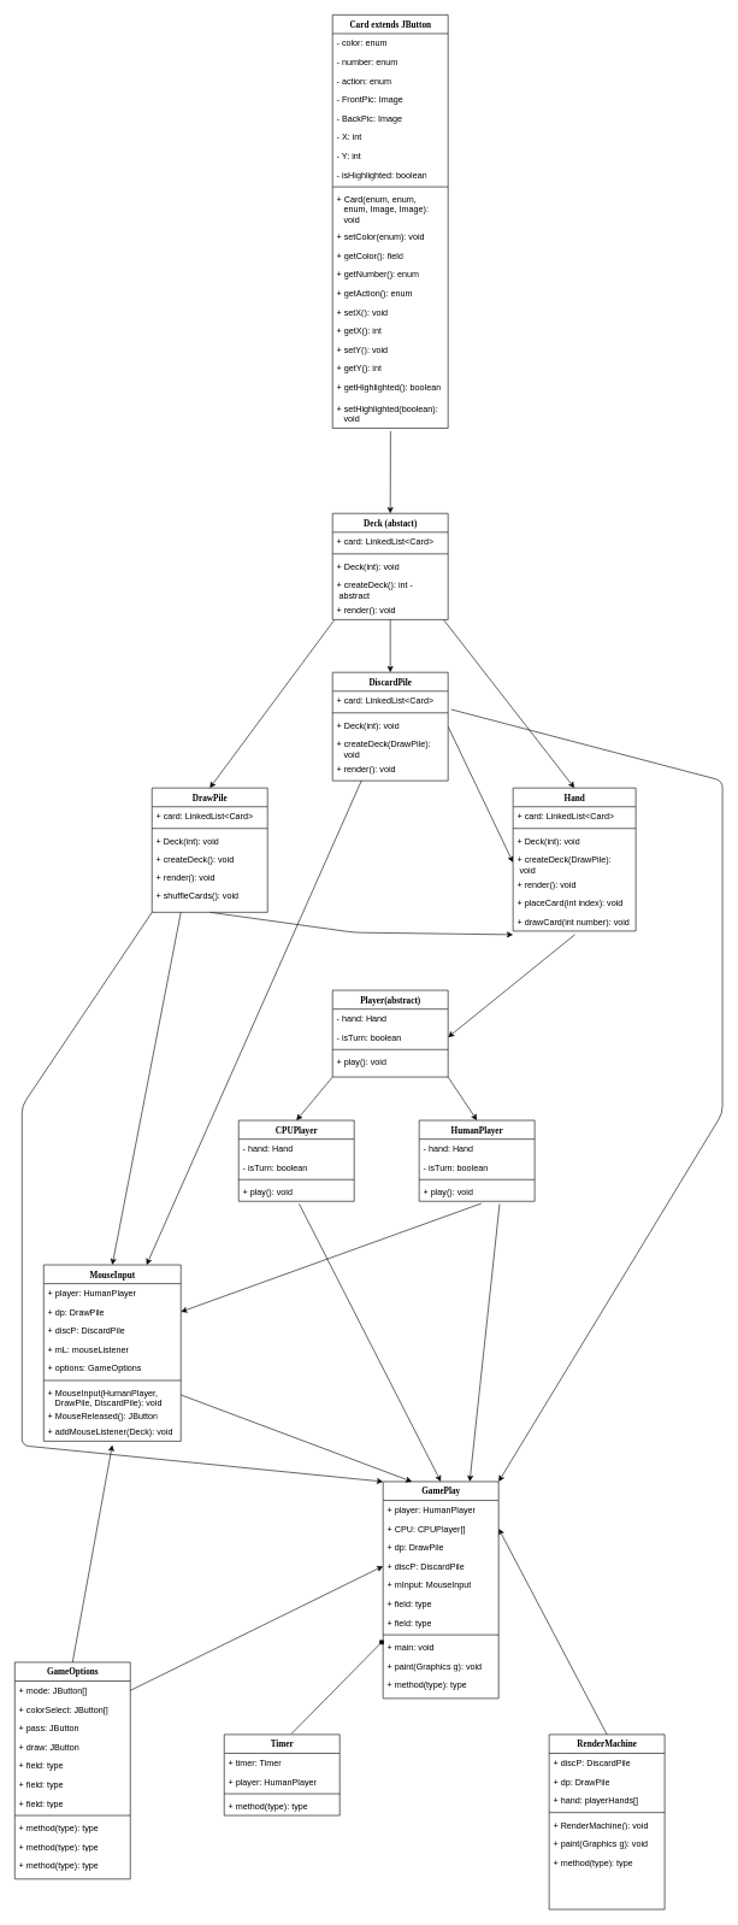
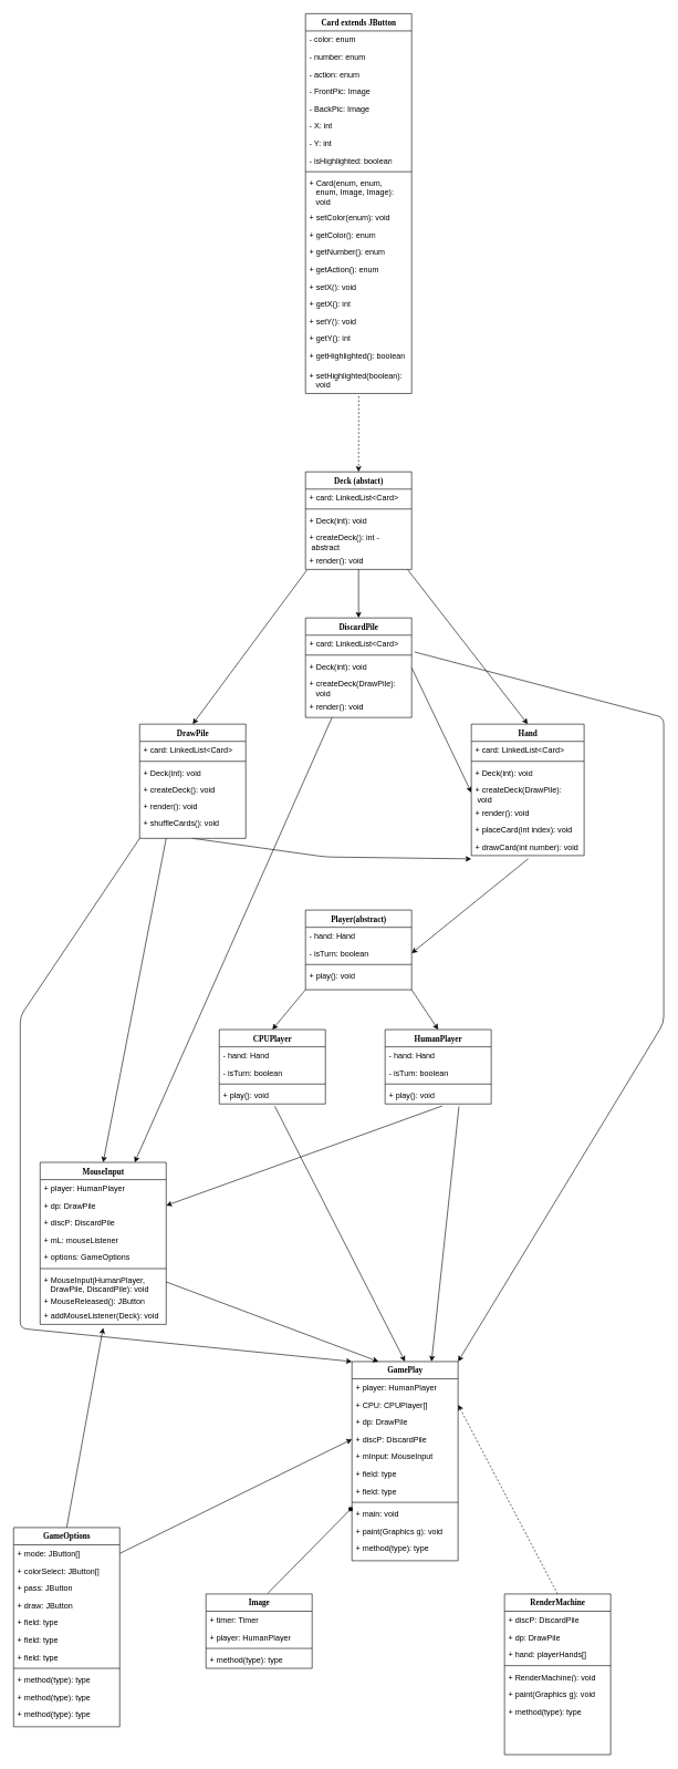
- <mxCell id="16" value="&lt;span id=&quot;docs-internal-guid-081afef5-7fff-85aa-c965-13b8064d33d3&quot;&gt;&lt;span style=&quot;background-color: transparent ; vertical-align: baseline&quot;&gt;&lt;font style=&quot;font-size: 12px&quot;&gt;+ getColor(): field&lt;/font&gt;&lt;/span&gt;&lt;/span&gt;" style="text;html=1;strokeColor=none;fillColor=none;align=left;verticalAlign=top;spacingLeft=4;spacingRight=4;whiteSpace=wrap;overflow=hidden;rotatable=0;points=[[0,0.5],[1,0.5]];portConstraint=eastwest;" parent="4" vertex="1"><mxGeometry y="320" width="160" height="26" as="geometry" /></mxCell>
+ <mxCell id="16" value="&lt;span id=&quot;docs-internal-guid-081afef5-7fff-85aa-c965-13b8064d33d3&quot;&gt;&lt;span style=&quot;background-color: transparent ; vertical-align: baseline&quot;&gt;&lt;font style=&quot;font-size: 12px&quot;&gt;+ getColor(): enum&lt;/font&gt;&lt;/span&gt;&lt;/span&gt;" style="text;html=1;strokeColor=none;fillColor=none;align=left;verticalAlign=top;spacingLeft=4;spacingRight=4;whiteSpace=wrap;overflow=hidden;rotatable=0;points=[[0,0.5],[1,0.5]];portConstraint=eastwest;" parent="4" vertex="1"><mxGeometry y="320" width="160" height="26" as="geometry" /></mxCell>
- <mxCell id="33" value="" style="endArrow=classic;html=1;entryX=0.5;entryY=0;entryDx=0;entryDy=0;exitX=0.502;exitY=1.1;exitDx=0;exitDy=0;exitPerimeter=0;" parent="1" source="24" target="27" edge="1"><mxGeometry width="50" height="50" relative="1" as="geometry"><mxPoint x="590" y="740" as="sourcePoint" /><mxPoint x="250" y="150" as="targetPoint" /></mxGeometry></mxCell>
+ <mxCell id="33" value="" style="endArrow=classic;html=1;entryX=0.5;entryY=0;entryDx=0;entryDy=0;exitX=0.502;exitY=1.1;exitDx=0;exitDy=0;exitPerimeter=0;dashed=1;" parent="1" source="24" target="27" edge="1"><mxGeometry width="50" height="50" relative="1" as="geometry"><mxPoint x="590" y="740" as="sourcePoint" /><mxPoint x="250" y="150" as="targetPoint" /></mxGeometry></mxCell>
- <mxCell id="87" value="" style="endArrow=classic;html=1;entryX=1;entryY=0.5;entryDx=0;entryDy=0;exitX=0.5;exitY=0;exitDx=0;exitDy=0;" parent="1" source="120" target="96" edge="1"><mxGeometry width="50" height="50" relative="1" as="geometry"><mxPoint x="610" y="2200" as="sourcePoint" /><mxPoint x="660" y="2150" as="targetPoint" /></mxGeometry></mxCell>
+ <mxCell id="87" value="" style="endArrow=classic;html=1;entryX=1;entryY=0.5;entryDx=0;entryDy=0;exitX=0.5;exitY=0;exitDx=0;exitDy=0;dashed=1;" parent="1" source="120" target="96" edge="1"><mxGeometry width="50" height="50" relative="1" as="geometry"><mxPoint x="610" y="2200" as="sourcePoint" /><mxPoint x="660" y="2150" as="targetPoint" /></mxGeometry></mxCell>
- <mxCell id="128" value="Timer" style="swimlane;html=1;fontStyle=1;align=center;verticalAlign=top;childLayout=stackLayout;horizontal=1;startSize=26;horizontalStack=0;resizeParent=1;resizeLast=0;collapsible=1;marginBottom=0;swimlaneFillColor=#ffffff;rounded=0;shadow=0;comic=0;labelBackgroundColor=none;strokeWidth=1;fillColor=none;fontFamily=Verdana;fontSize=12" parent="1" vertex="1"><mxGeometry x="310" y="2400" width="160" height="112" as="geometry" /></mxCell>
+ <mxCell id="128" value="Image" style="swimlane;html=1;fontStyle=1;align=center;verticalAlign=top;childLayout=stackLayout;horizontal=1;startSize=26;horizontalStack=0;resizeParent=1;resizeLast=0;collapsible=1;marginBottom=0;swimlaneFillColor=#ffffff;rounded=0;shadow=0;comic=0;labelBackgroundColor=none;strokeWidth=1;fillColor=none;fontFamily=Verdana;fontSize=12" parent="1" vertex="1"><mxGeometry x="310" y="2400" width="160" height="112" as="geometry" /></mxCell>
